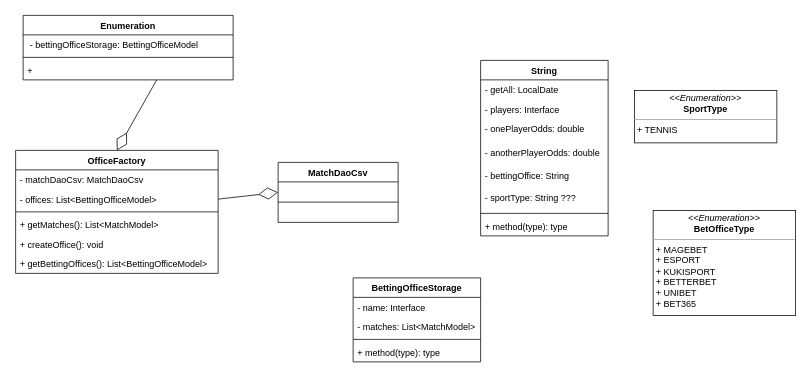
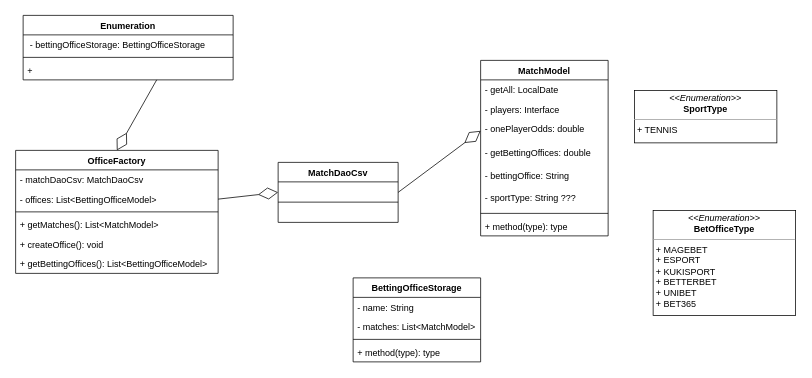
- <mxCell id="10" value=" - bettingOfficeStorage: BettingOfficeModel" style="text;strokeColor=none;fillColor=none;align=left;verticalAlign=top;spacingLeft=4;spacingRight=4;overflow=hidden;rotatable=0;points=[[0,0.5],[1,0.5]];portConstraint=eastwest;labelBorderColor=none;" vertex="1" parent="9"><mxGeometry y="26" width="280" height="26" as="geometry" /></mxCell>
+ <mxCell id="10" value=" - bettingOfficeStorage: BettingOfficeStorage" style="text;strokeColor=none;fillColor=none;align=left;verticalAlign=top;spacingLeft=4;spacingRight=4;overflow=hidden;rotatable=0;points=[[0,0.5],[1,0.5]];portConstraint=eastwest;labelBorderColor=none;" vertex="1" parent="9"><mxGeometry y="26" width="280" height="26" as="geometry" /></mxCell>
- <mxCell id="20" value="String" style="swimlane;fontStyle=1;align=center;verticalAlign=top;childLayout=stackLayout;horizontal=1;startSize=26;horizontalStack=0;resizeParent=1;resizeParentMax=0;resizeLast=0;collapsible=1;marginBottom=0;" vertex="1" parent="1"><mxGeometry x="640" y="80" width="170" height="234" as="geometry" /></mxCell>
+ <mxCell id="20" value="MatchModel" style="swimlane;fontStyle=1;align=center;verticalAlign=top;childLayout=stackLayout;horizontal=1;startSize=26;horizontalStack=0;resizeParent=1;resizeParentMax=0;resizeLast=0;collapsible=1;marginBottom=0;" vertex="1" parent="1"><mxGeometry x="640" y="80" width="170" height="234" as="geometry" /></mxCell>
- <mxCell id="24" value="- anotherPlayerOdds: double&#10;" style="text;strokeColor=none;fillColor=none;align=left;verticalAlign=top;spacingLeft=4;spacingRight=4;overflow=hidden;rotatable=0;points=[[0,0.5],[1,0.5]];portConstraint=eastwest;" vertex="1" parent="20"><mxGeometry y="110" width="170" height="30" as="geometry" /></mxCell>
+ <mxCell id="24" value="- getBettingOffices: double&#10;" style="text;strokeColor=none;fillColor=none;align=left;verticalAlign=top;spacingLeft=4;spacingRight=4;overflow=hidden;rotatable=0;points=[[0,0.5],[1,0.5]];portConstraint=eastwest;" vertex="1" parent="20"><mxGeometry y="110" width="170" height="30" as="geometry" /></mxCell>
+ <mxCell id="33" value="" style="endArrow=diamondThin;endFill=0;endSize=24;html=1;entryX=0;entryY=0.5;entryDx=0;entryDy=0;exitX=1;exitY=0.5;exitDx=0;exitDy=0;" edge="1" parent="1" source="13" target="23"><mxGeometry width="160" relative="1" as="geometry"><mxPoint x="500" y="290" as="sourcePoint" /><mxPoint x="660" y="290" as="targetPoint" /></mxGeometry></mxCell>
- <mxCell id="16" value="- name: Interface" style="text;strokeColor=none;fillColor=none;align=left;verticalAlign=top;spacingLeft=4;spacingRight=4;overflow=hidden;rotatable=0;points=[[0,0.5],[1,0.5]];portConstraint=eastwest;labelBorderColor=none;" vertex="1" parent="15"><mxGeometry y="26" width="170" height="26" as="geometry" /></mxCell>
+ <mxCell id="16" value="- name: String" style="text;strokeColor=none;fillColor=none;align=left;verticalAlign=top;spacingLeft=4;spacingRight=4;overflow=hidden;rotatable=0;points=[[0,0.5],[1,0.5]];portConstraint=eastwest;labelBorderColor=none;" vertex="1" parent="15"><mxGeometry y="26" width="170" height="26" as="geometry" /></mxCell>
